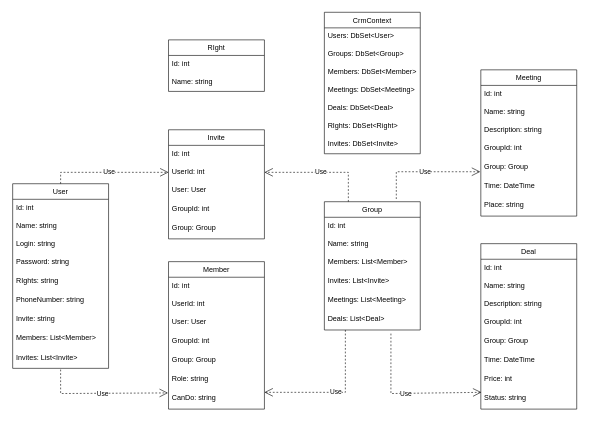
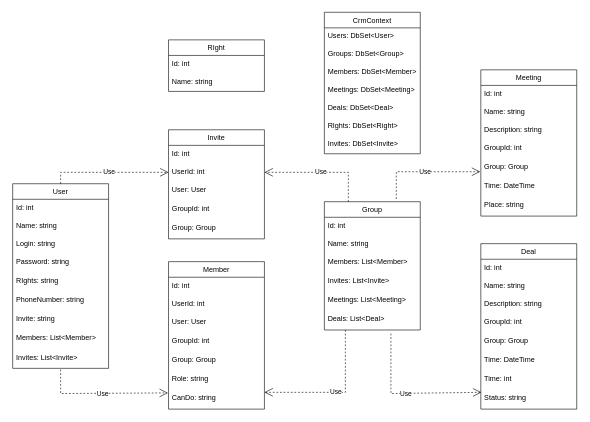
- <mxCell id="51" value="Price: int" style="text;align=left;verticalAlign=top;spacingLeft=4;spacingRight=4;overflow=hidden;rotatable=0;points=[[0,0.5],[1,0.5]];portConstraint=eastwest;rounded=0;shadow=0;html=0;" vertex="1" parent="44"><mxGeometry y="212" width="160" height="32" as="geometry" /></mxCell>
+ <mxCell id="51" value="Time: int" style="text;align=left;verticalAlign=top;spacingLeft=4;spacingRight=4;overflow=hidden;rotatable=0;points=[[0,0.5],[1,0.5]];portConstraint=eastwest;rounded=0;shadow=0;html=0;" vertex="1" parent="44"><mxGeometry y="212" width="160" height="32" as="geometry" /></mxCell>
